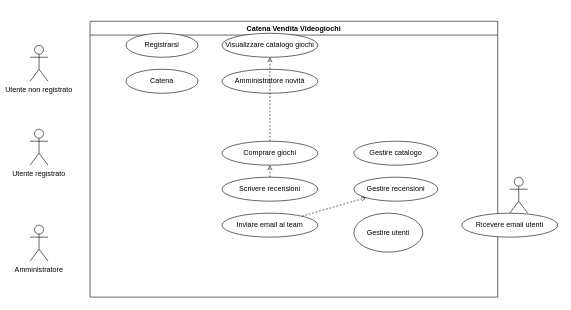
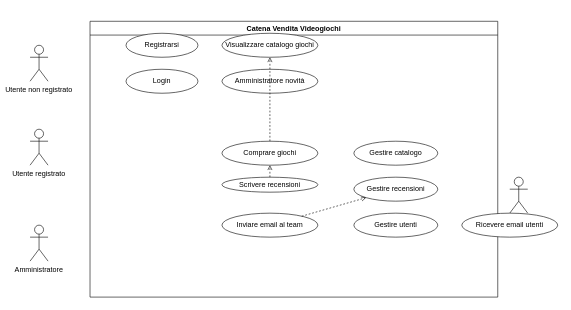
- <mxCell id="8" value="Catena" style="ellipse;whiteSpace=wrap;aspect=fixed;" vertex="1" parent="6"><mxGeometry x="60" y="80" width="120" height="40" as="geometry" /></mxCell>
+ <mxCell id="8" value="Login" style="ellipse;whiteSpace=wrap;aspect=fixed;" vertex="1" parent="6"><mxGeometry x="60" y="80" width="120" height="40" as="geometry" /></mxCell>
- <mxCell id="12" value="Scrivere recensioni" style="ellipse;whiteSpace=wrap;aspect=fixed;" vertex="1" parent="6"><mxGeometry x="220" y="260" width="160" height="40" as="geometry" /></mxCell>
+ <mxCell id="12" value="Scrivere recensioni" style="ellipse;whiteSpace=wrap;aspect=fixed;" vertex="1" parent="6"><mxGeometry x="220" y="260" width="160" height="25" as="geometry" /></mxCell>
- <mxCell id="16" value="Gestire utenti" style="ellipse;whiteSpace=wrap;aspect=fixed;" vertex="1" parent="6"><mxGeometry x="440" y="320" width="115" height="65" as="geometry" /></mxCell>
+ <mxCell id="16" value="Gestire utenti" style="ellipse;whiteSpace=wrap;aspect=fixed;" vertex="1" parent="6"><mxGeometry x="440" y="320" width="140" height="40" as="geometry" /></mxCell>
